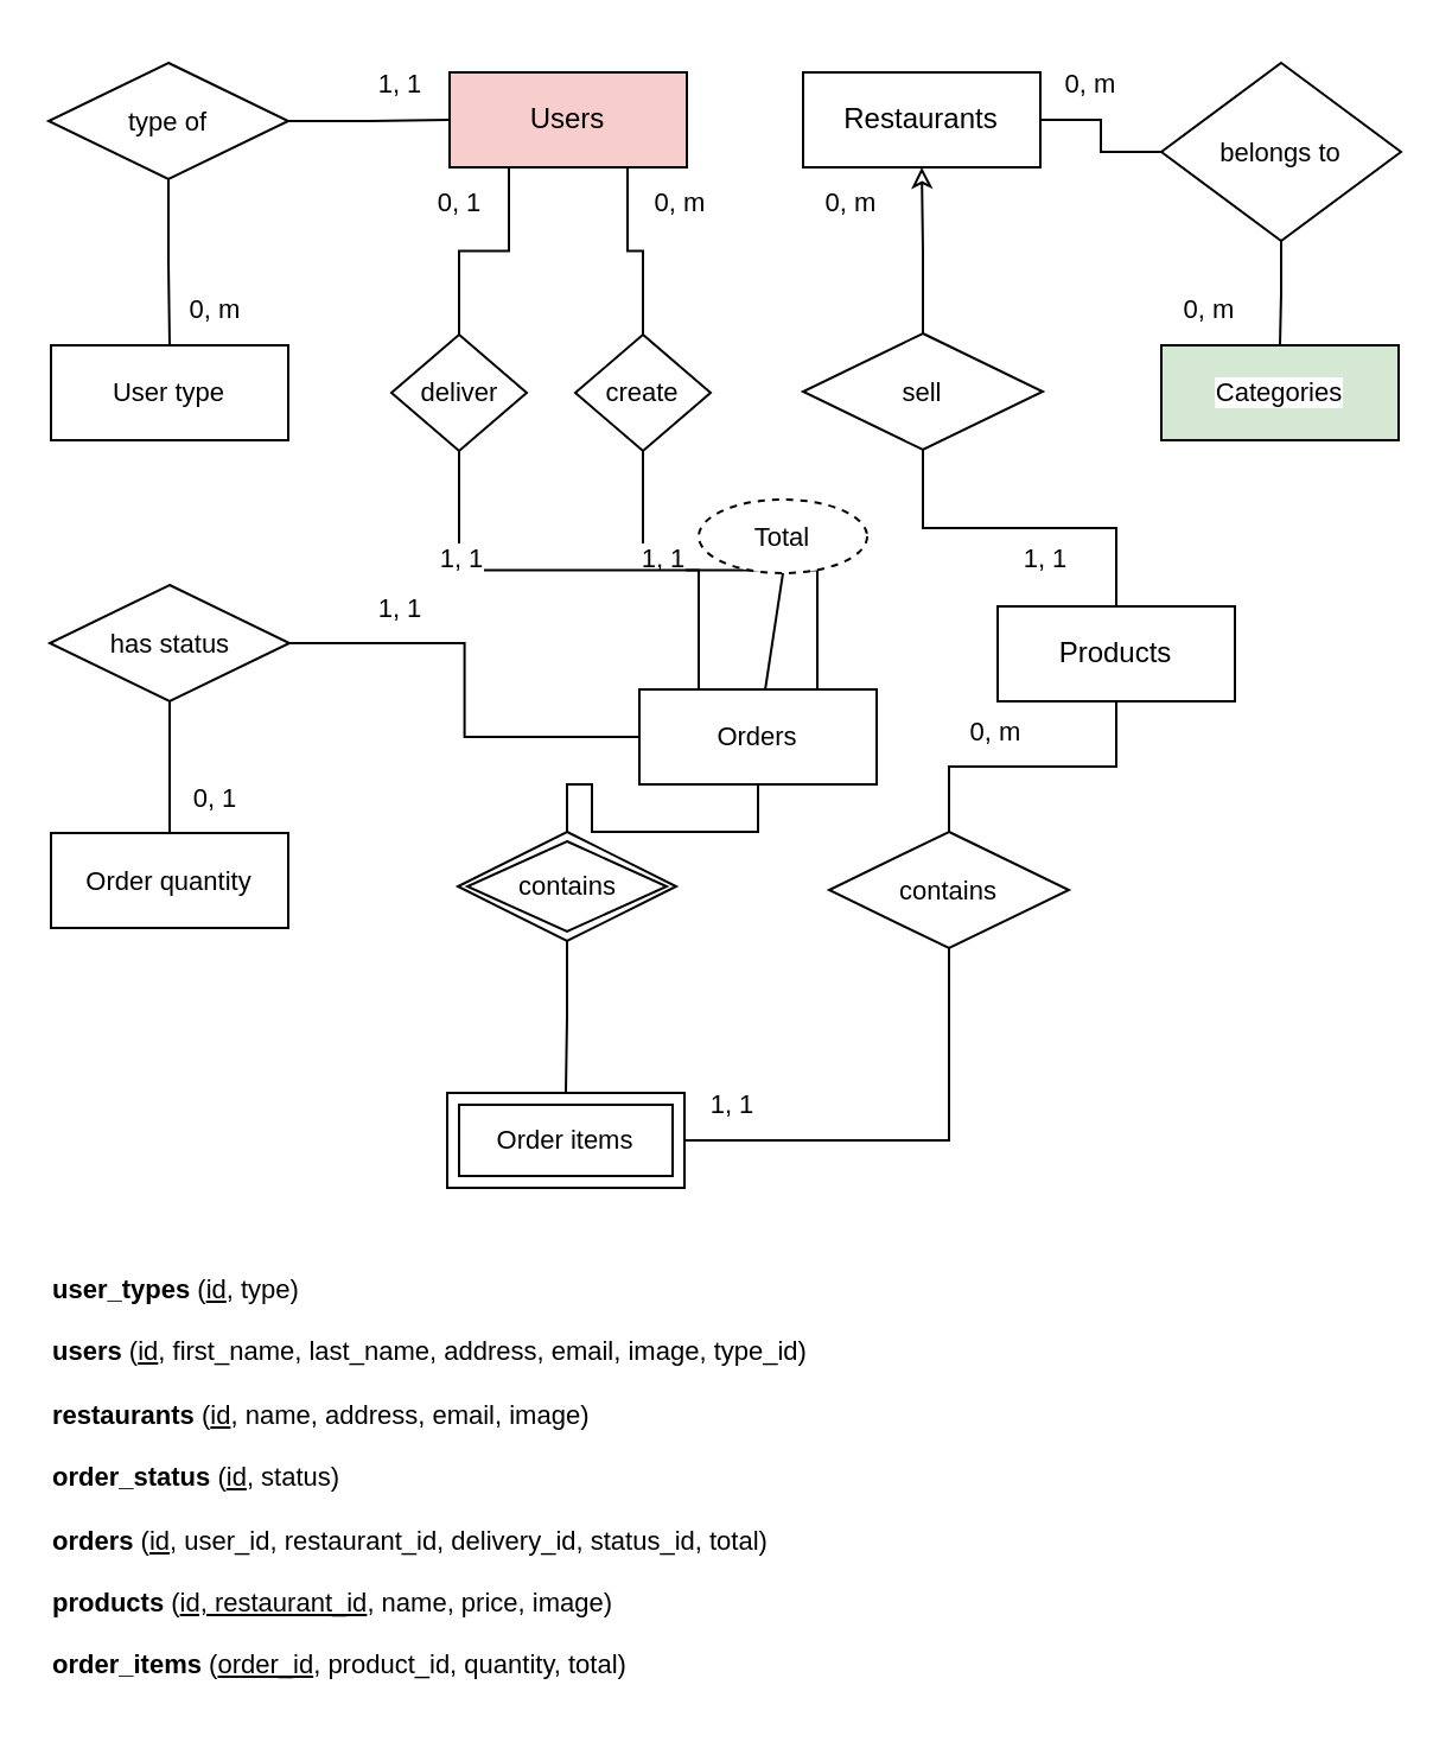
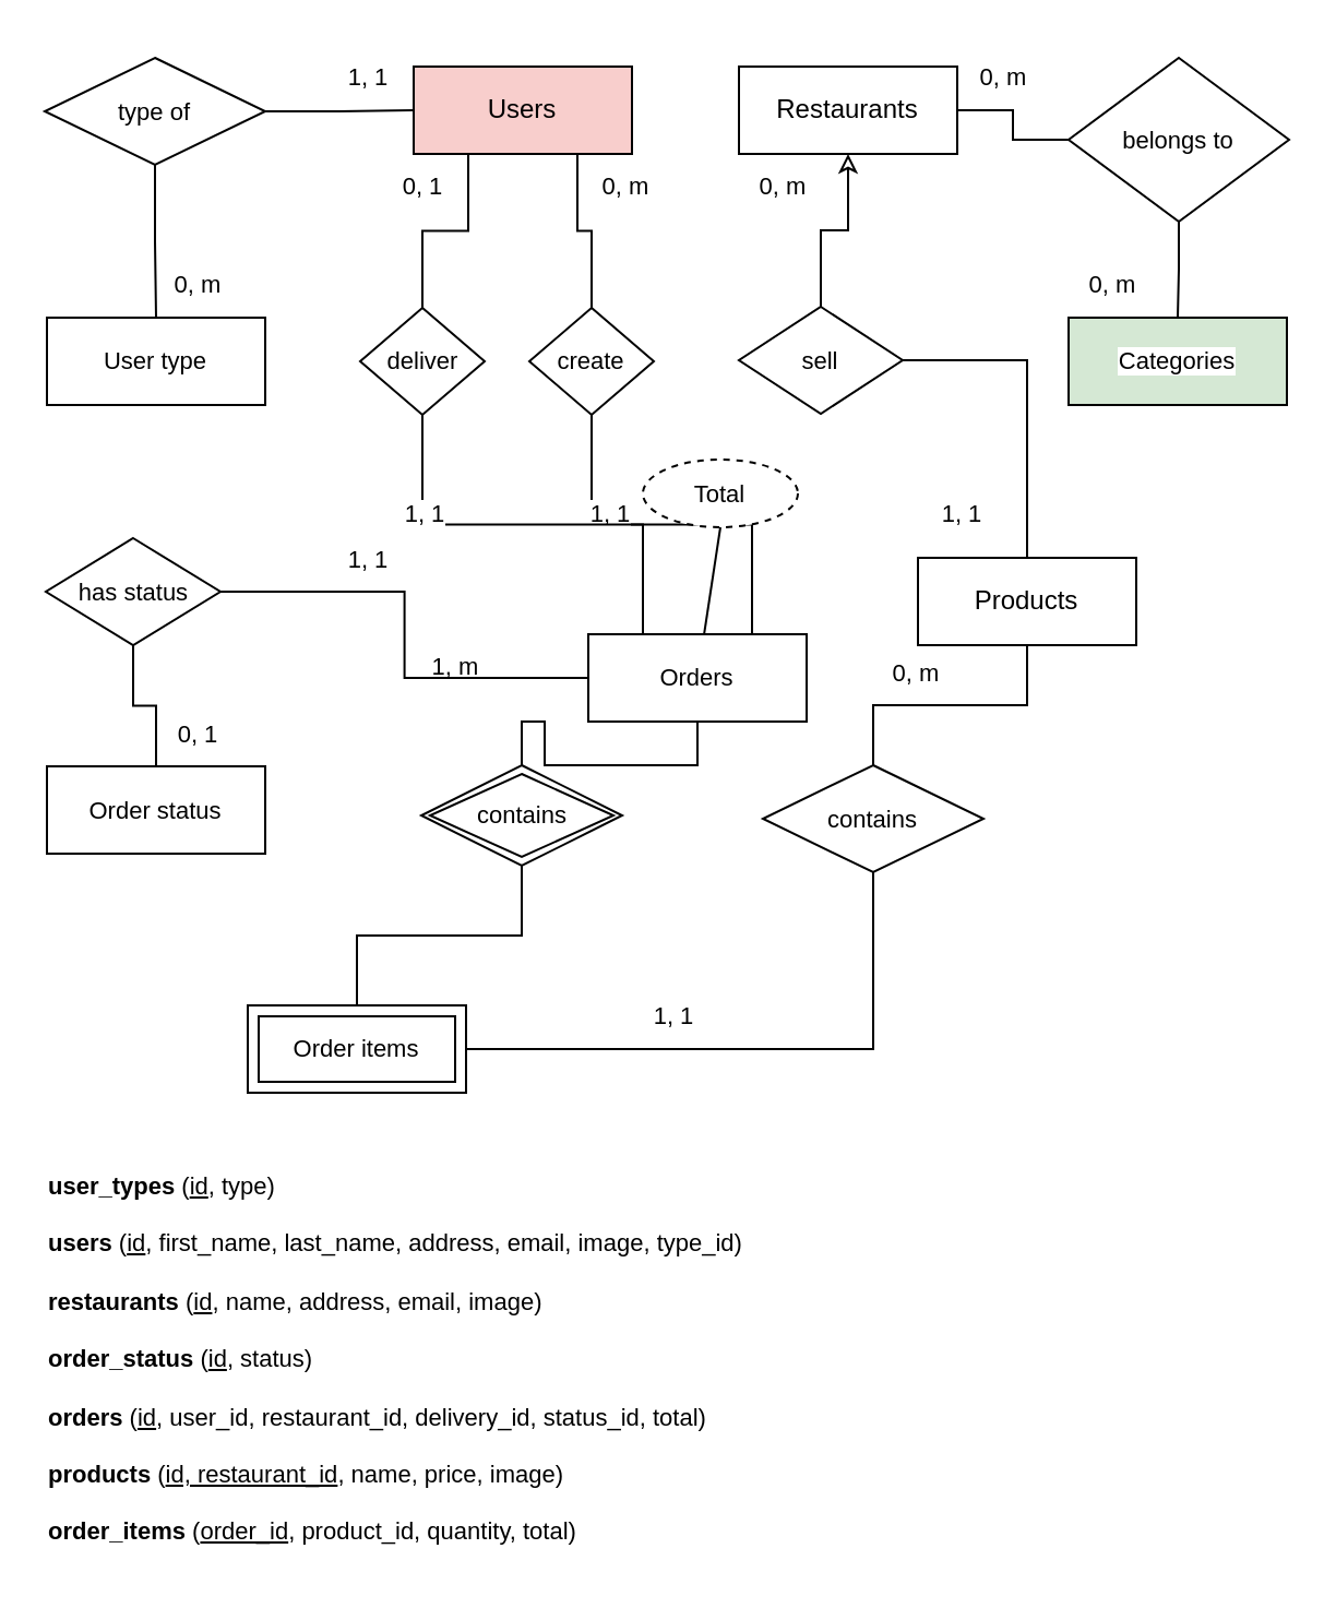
- <mxCell id="7" value="sell" style="shape=rhombus;perimeter=rhombusPerimeter;whiteSpace=wrap;html=1;align=center;fontFamily=Helvetica;fontSize=11;fontColor=default;labelBackgroundColor=default;" vertex="1" parent="1"><mxGeometry x="338" y="140" width="101" height="49" as="geometry" /></mxCell>
+ <mxCell id="7" value="sell" style="shape=rhombus;perimeter=rhombusPerimeter;whiteSpace=wrap;html=1;align=center;fontFamily=Helvetica;fontSize=11;fontColor=default;labelBackgroundColor=default;" vertex="1" parent="1"><mxGeometry x="338" y="140" width="75" height="49" as="geometry" /></mxCell>
- <mxCell id="49" value="has status" style="shape=rhombus;perimeter=rhombusPerimeter;whiteSpace=wrap;html=1;align=center;fontFamily=Helvetica;fontSize=11;fontColor=default;labelBackgroundColor=default;" vertex="1" parent="1"><mxGeometry x="20.5" y="246" width="101" height="49" as="geometry" /></mxCell>
+ <mxCell id="49" value="has status" style="shape=rhombus;perimeter=rhombusPerimeter;whiteSpace=wrap;html=1;align=center;fontFamily=Helvetica;fontSize=11;fontColor=default;labelBackgroundColor=default;" vertex="1" parent="1"><mxGeometry x="20.5" y="246" width="80" height="49" as="geometry" /></mxCell>
+ <mxCell id="29" value="1, m" style="text;html=1;align=center;verticalAlign=middle;resizable=0;points=[];autosize=1;strokeColor=none;fillColor=none;fontFamily=Helvetica;fontSize=11;fontColor=default;labelBackgroundColor=default;" vertex="1" parent="1"><mxGeometry x="188" y="290" width="40" height="30" as="geometry" /></mxCell>
- <mxCell id="47" value="Order quantity" style="whiteSpace=wrap;html=1;align=center;fontFamily=Helvetica;fontSize=11;fontColor=default;labelBackgroundColor=default;" vertex="1" parent="1"><mxGeometry x="21" y="350.5" width="100" height="40" as="geometry" /></mxCell>
+ <mxCell id="47" value="Order status" style="whiteSpace=wrap;html=1;align=center;fontFamily=Helvetica;fontSize=11;fontColor=default;labelBackgroundColor=default;" vertex="1" parent="1"><mxGeometry x="21" y="350.5" width="100" height="40" as="geometry" /></mxCell>
- <mxCell id="16" value="Order items" style="shape=ext;margin=3;double=1;whiteSpace=wrap;html=1;align=center;fontFamily=Helvetica;fontSize=11;fontColor=default;labelBackgroundColor=default;" vertex="1" parent="1"><mxGeometry x="188" y="460" width="100" height="40" as="geometry" /></mxCell>
+ <mxCell id="16" value="Order items" style="shape=ext;margin=3;double=1;whiteSpace=wrap;html=1;align=center;fontFamily=Helvetica;fontSize=11;fontColor=default;labelBackgroundColor=default;" vertex="1" parent="1"><mxGeometry x="113" y="460" width="100" height="40" as="geometry" /></mxCell>
